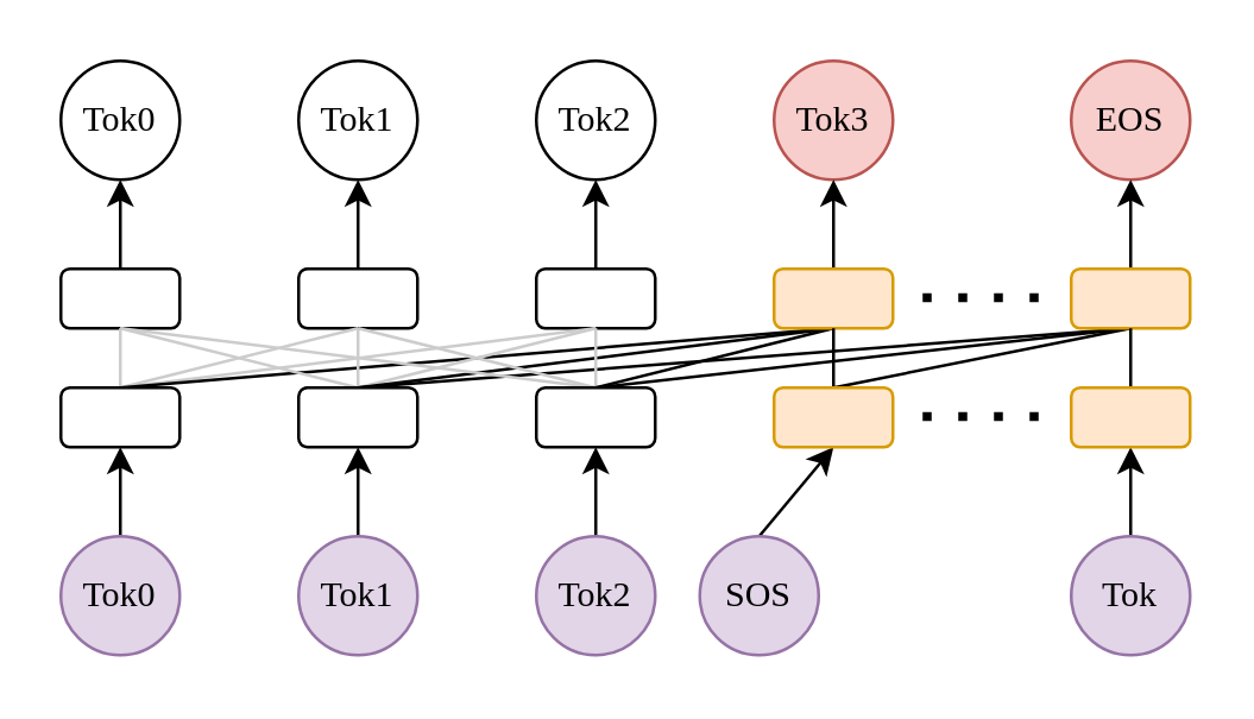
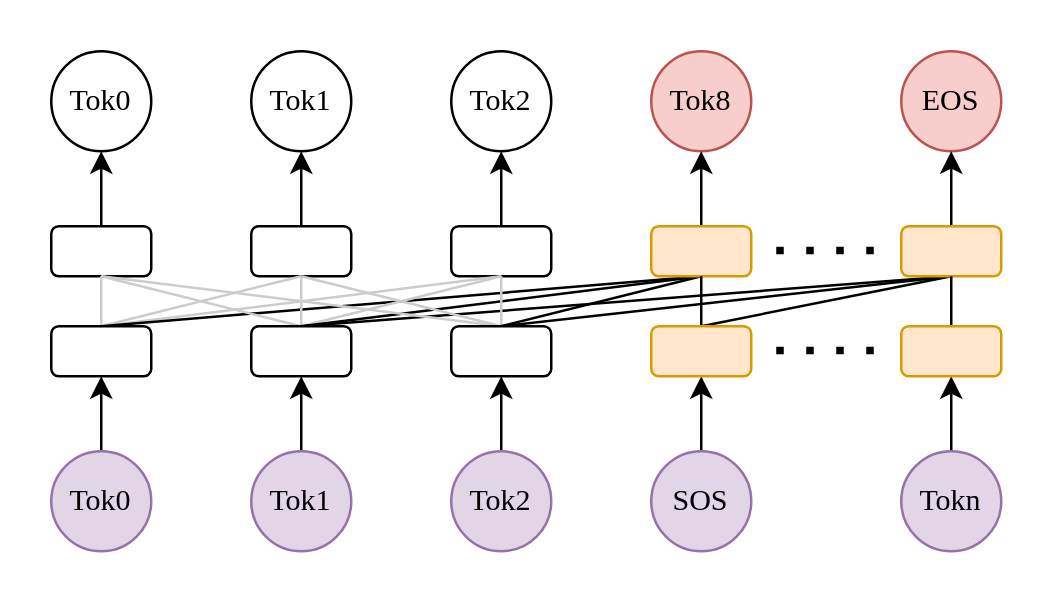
- <mxCell id="15" value="&lt;font face=&quot;Times New Roman&quot;&gt;Tok3&lt;/font&gt;" style="ellipse;whiteSpace=wrap;html=1;aspect=fixed;fillColor=#f8cecc;strokeColor=#b85450;" vertex="1" parent="1"><mxGeometry x="260" y="20" width="40" height="40" as="geometry" /></mxCell>
+ <mxCell id="15" value="&lt;font face=&quot;Times New Roman&quot;&gt;Tok8&lt;/font&gt;" style="ellipse;whiteSpace=wrap;html=1;aspect=fixed;fillColor=#f8cecc;strokeColor=#b85450;" vertex="1" parent="1"><mxGeometry x="260" y="20" width="40" height="40" as="geometry" /></mxCell>
- <mxCell id="9" value="&lt;font face=&quot;Times New Roman&quot;&gt;SOS&lt;/font&gt;" style="ellipse;whiteSpace=wrap;html=1;aspect=fixed;fillColor=#e1d5e7;strokeColor=#9673a6;" vertex="1" parent="1"><mxGeometry x="235" y="180" width="40" height="40" as="geometry" /></mxCell>
+ <mxCell id="9" value="&lt;font face=&quot;Times New Roman&quot;&gt;SOS&lt;/font&gt;" style="ellipse;whiteSpace=wrap;html=1;aspect=fixed;fillColor=#e1d5e7;strokeColor=#9673a6;" vertex="1" parent="1"><mxGeometry x="260" y="180" width="40" height="40" as="geometry" /></mxCell>
- <mxCell id="11" value="&lt;font face=&quot;Times New Roman&quot;&gt;Tok&lt;/font&gt;" style="ellipse;whiteSpace=wrap;html=1;aspect=fixed;fillColor=#e1d5e7;strokeColor=#9673a6;" vertex="1" parent="1"><mxGeometry x="360" y="180" width="40" height="40" as="geometry" /></mxCell>
+ <mxCell id="11" value="&lt;font face=&quot;Times New Roman&quot;&gt;Tokn&lt;/font&gt;" style="ellipse;whiteSpace=wrap;html=1;aspect=fixed;fillColor=#e1d5e7;strokeColor=#9673a6;" vertex="1" parent="1"><mxGeometry x="360" y="180" width="40" height="40" as="geometry" /></mxCell>
